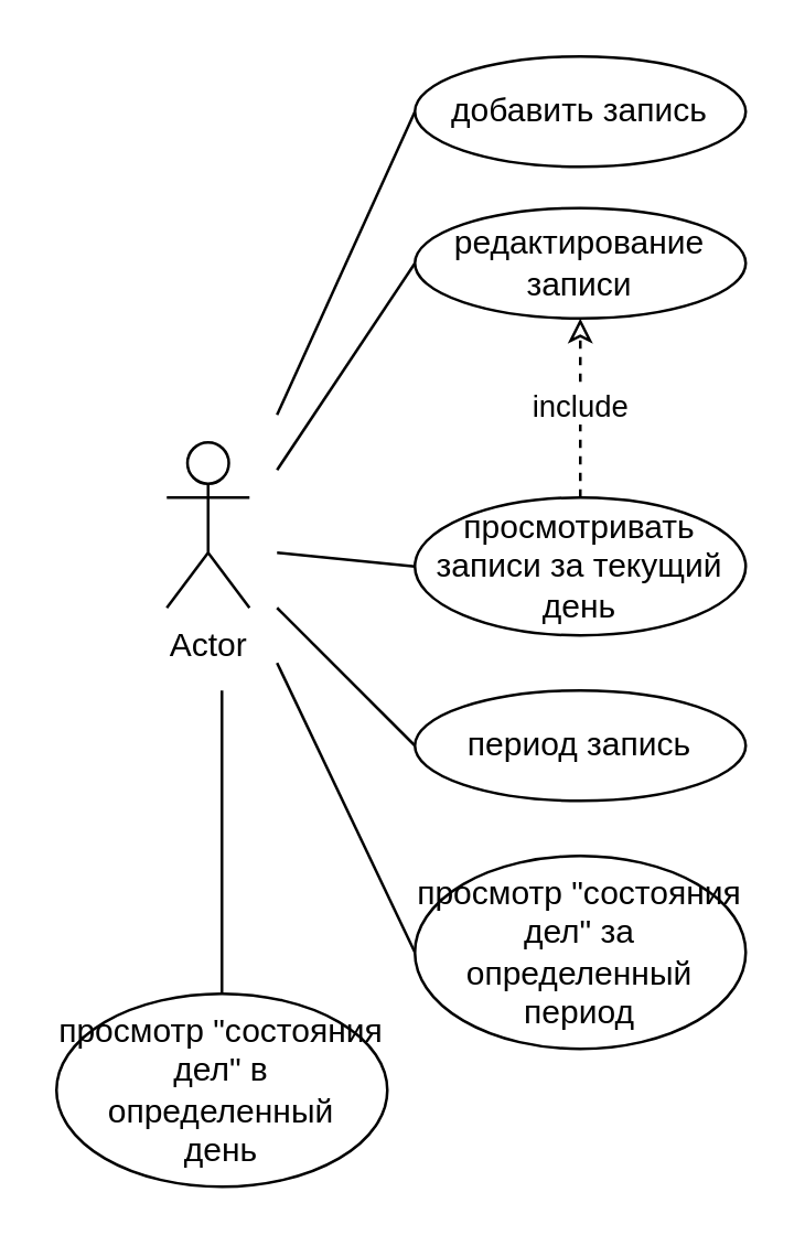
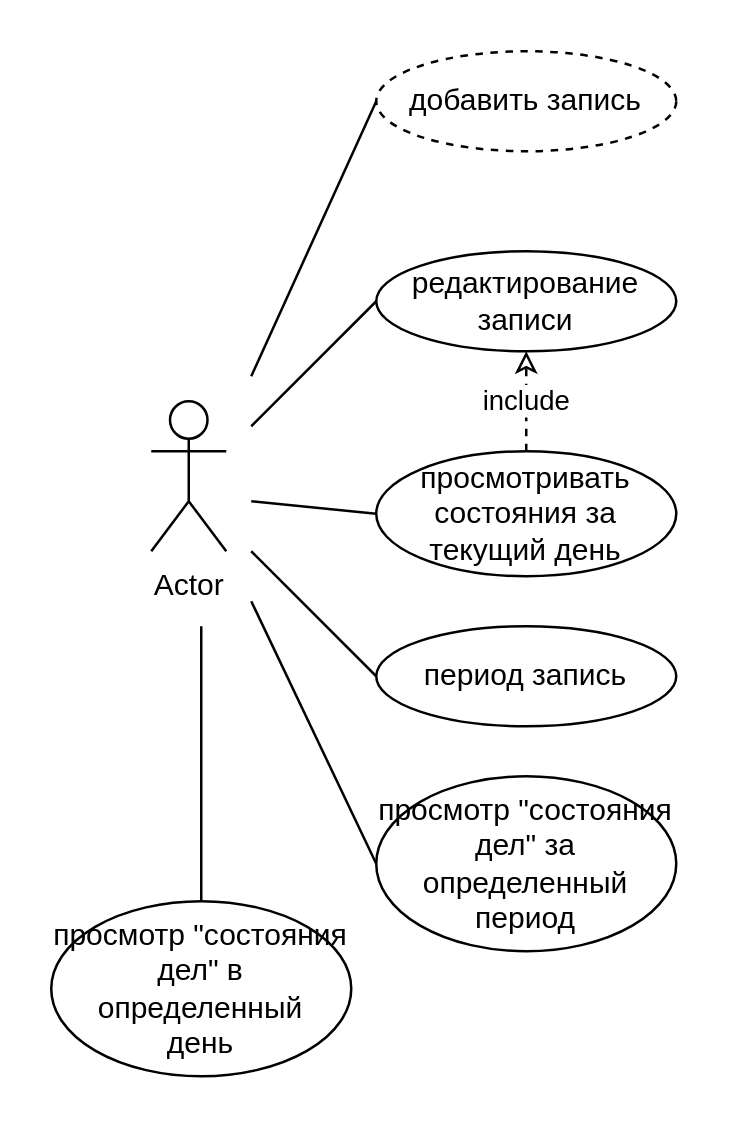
- <mxCell id="3" value="добавить запись" style="ellipse;whiteSpace=wrap;html=1;" vertex="1" parent="1"><mxGeometry x="150" y="20" width="120" height="40" as="geometry" /></mxCell>
+ <mxCell id="3" value="добавить запись" style="ellipse;whiteSpace=wrap;html=1;dashed=1;" vertex="1" parent="1"><mxGeometry x="150" y="20" width="120" height="40" as="geometry" /></mxCell>
- <mxCell id="11" value="редактирование записи" style="ellipse;whiteSpace=wrap;html=1;perimeterSpacing=0;" vertex="1" parent="1"><mxGeometry x="150" y="75" width="120" height="40" as="geometry" /></mxCell>
+ <mxCell id="11" value="редактирование записи" style="ellipse;whiteSpace=wrap;html=1;perimeterSpacing=0;" vertex="1" parent="1"><mxGeometry x="150" y="100" width="120" height="40" as="geometry" /></mxCell>
- <mxCell id="5" value="просмотривать записи за текущий день" style="ellipse;whiteSpace=wrap;html=1;" vertex="1" parent="1"><mxGeometry x="150" y="180" width="120" height="50" as="geometry" /></mxCell>
+ <mxCell id="5" value="просмотривать состояния за текущий день" style="ellipse;whiteSpace=wrap;html=1;" vertex="1" parent="1"><mxGeometry x="150" y="180" width="120" height="50" as="geometry" /></mxCell>
